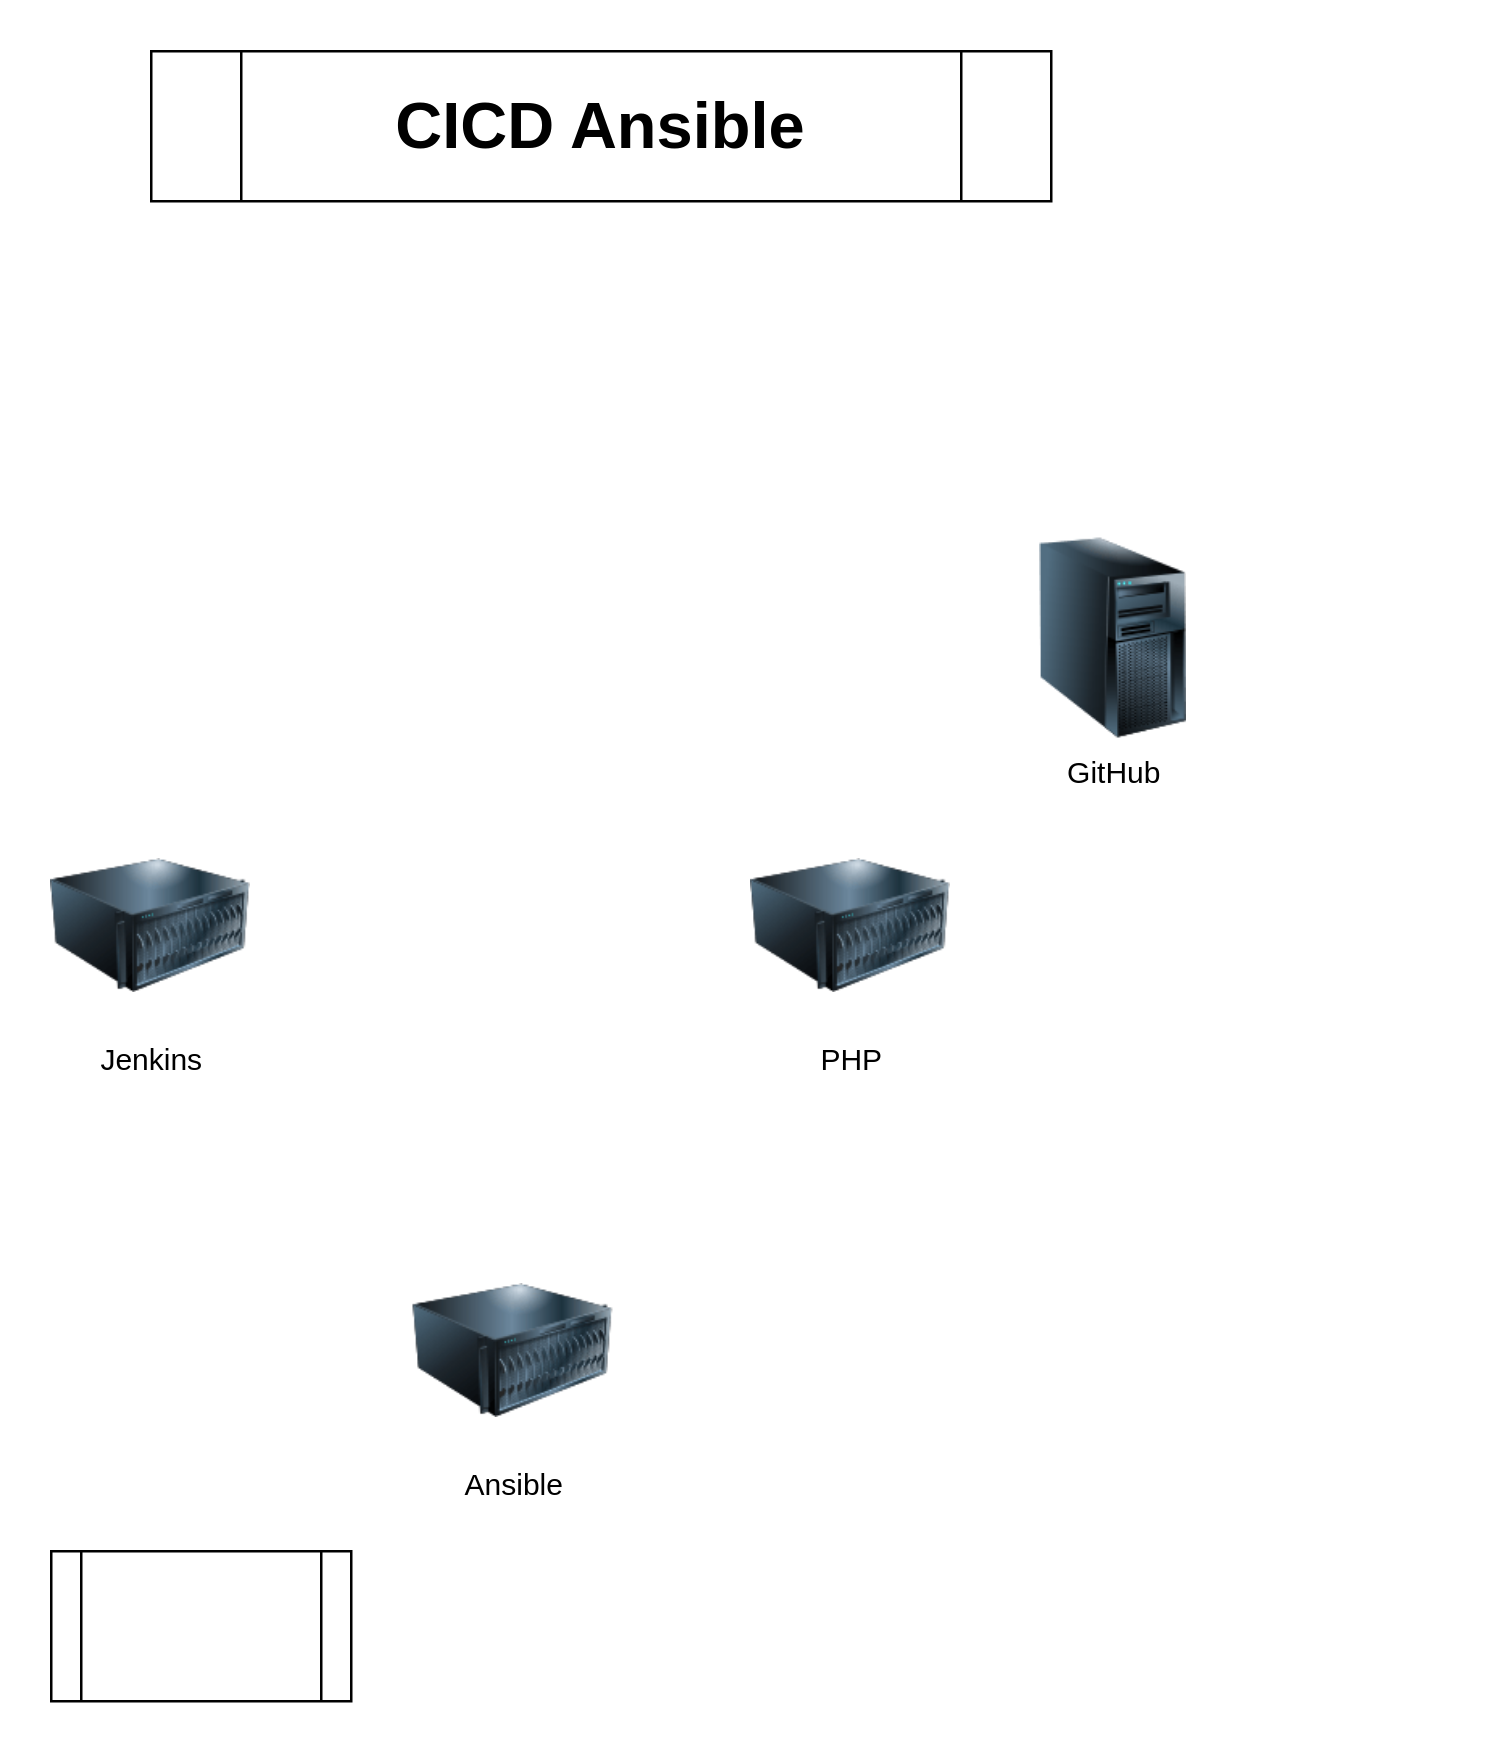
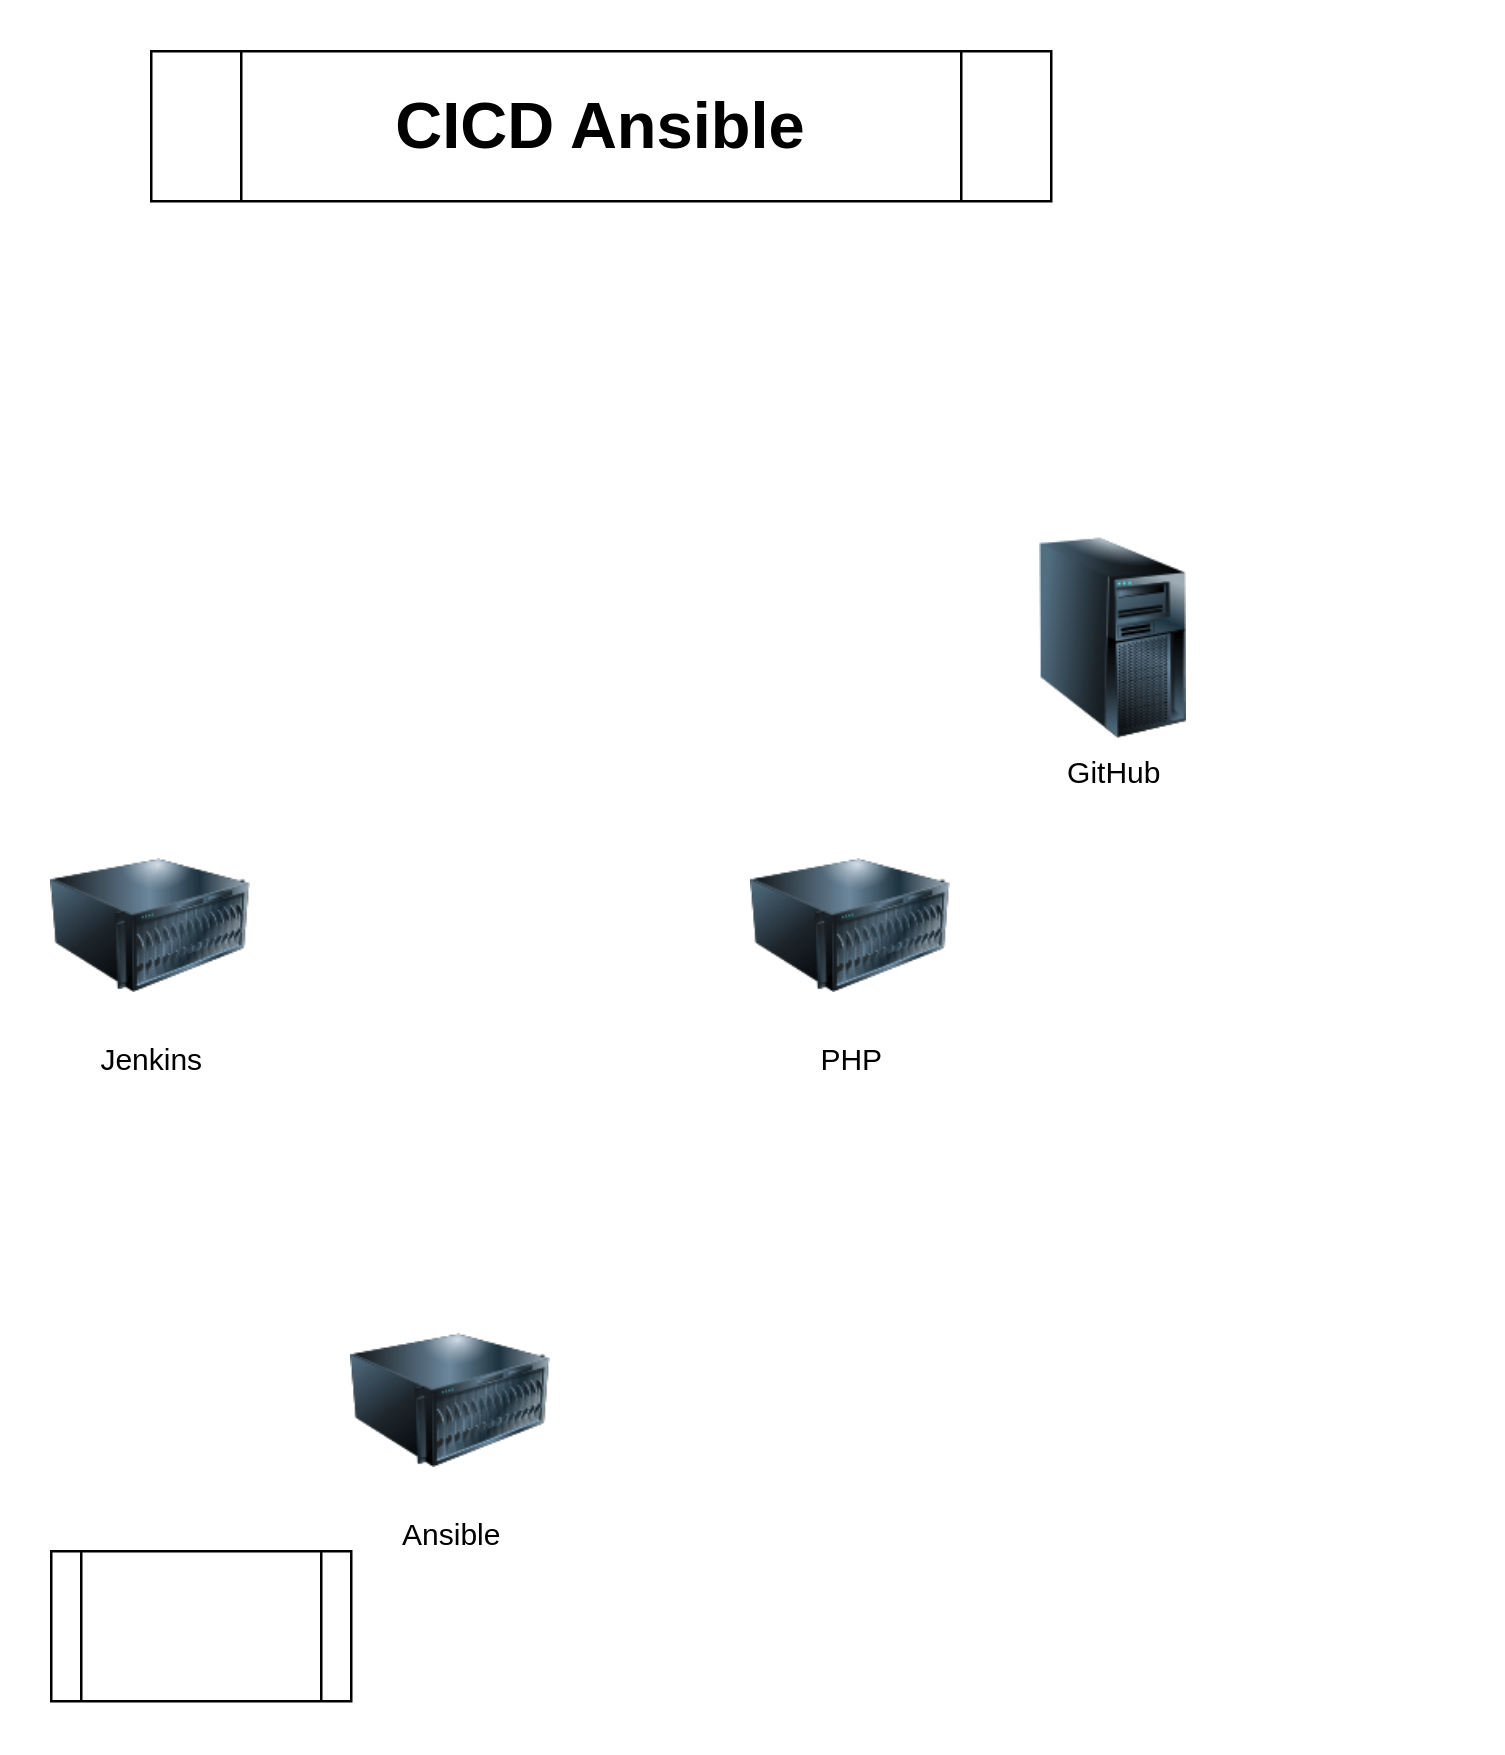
- <mxCell id="5" value="Ansible" style="image;html=1;labelBackgroundColor=#ffffff;image=img/lib/clip_art/computers/Server_128x128.png" vertex="1" parent="1"><mxGeometry x="165" y="500" width="80" height="80" as="geometry" /></mxCell>
+ <mxCell id="5" value="Ansible" style="image;html=1;labelBackgroundColor=#ffffff;image=img/lib/clip_art/computers/Server_128x128.png" vertex="1" parent="1"><mxGeometry x="140" y="520" width="80" height="80" as="geometry" /></mxCell>
